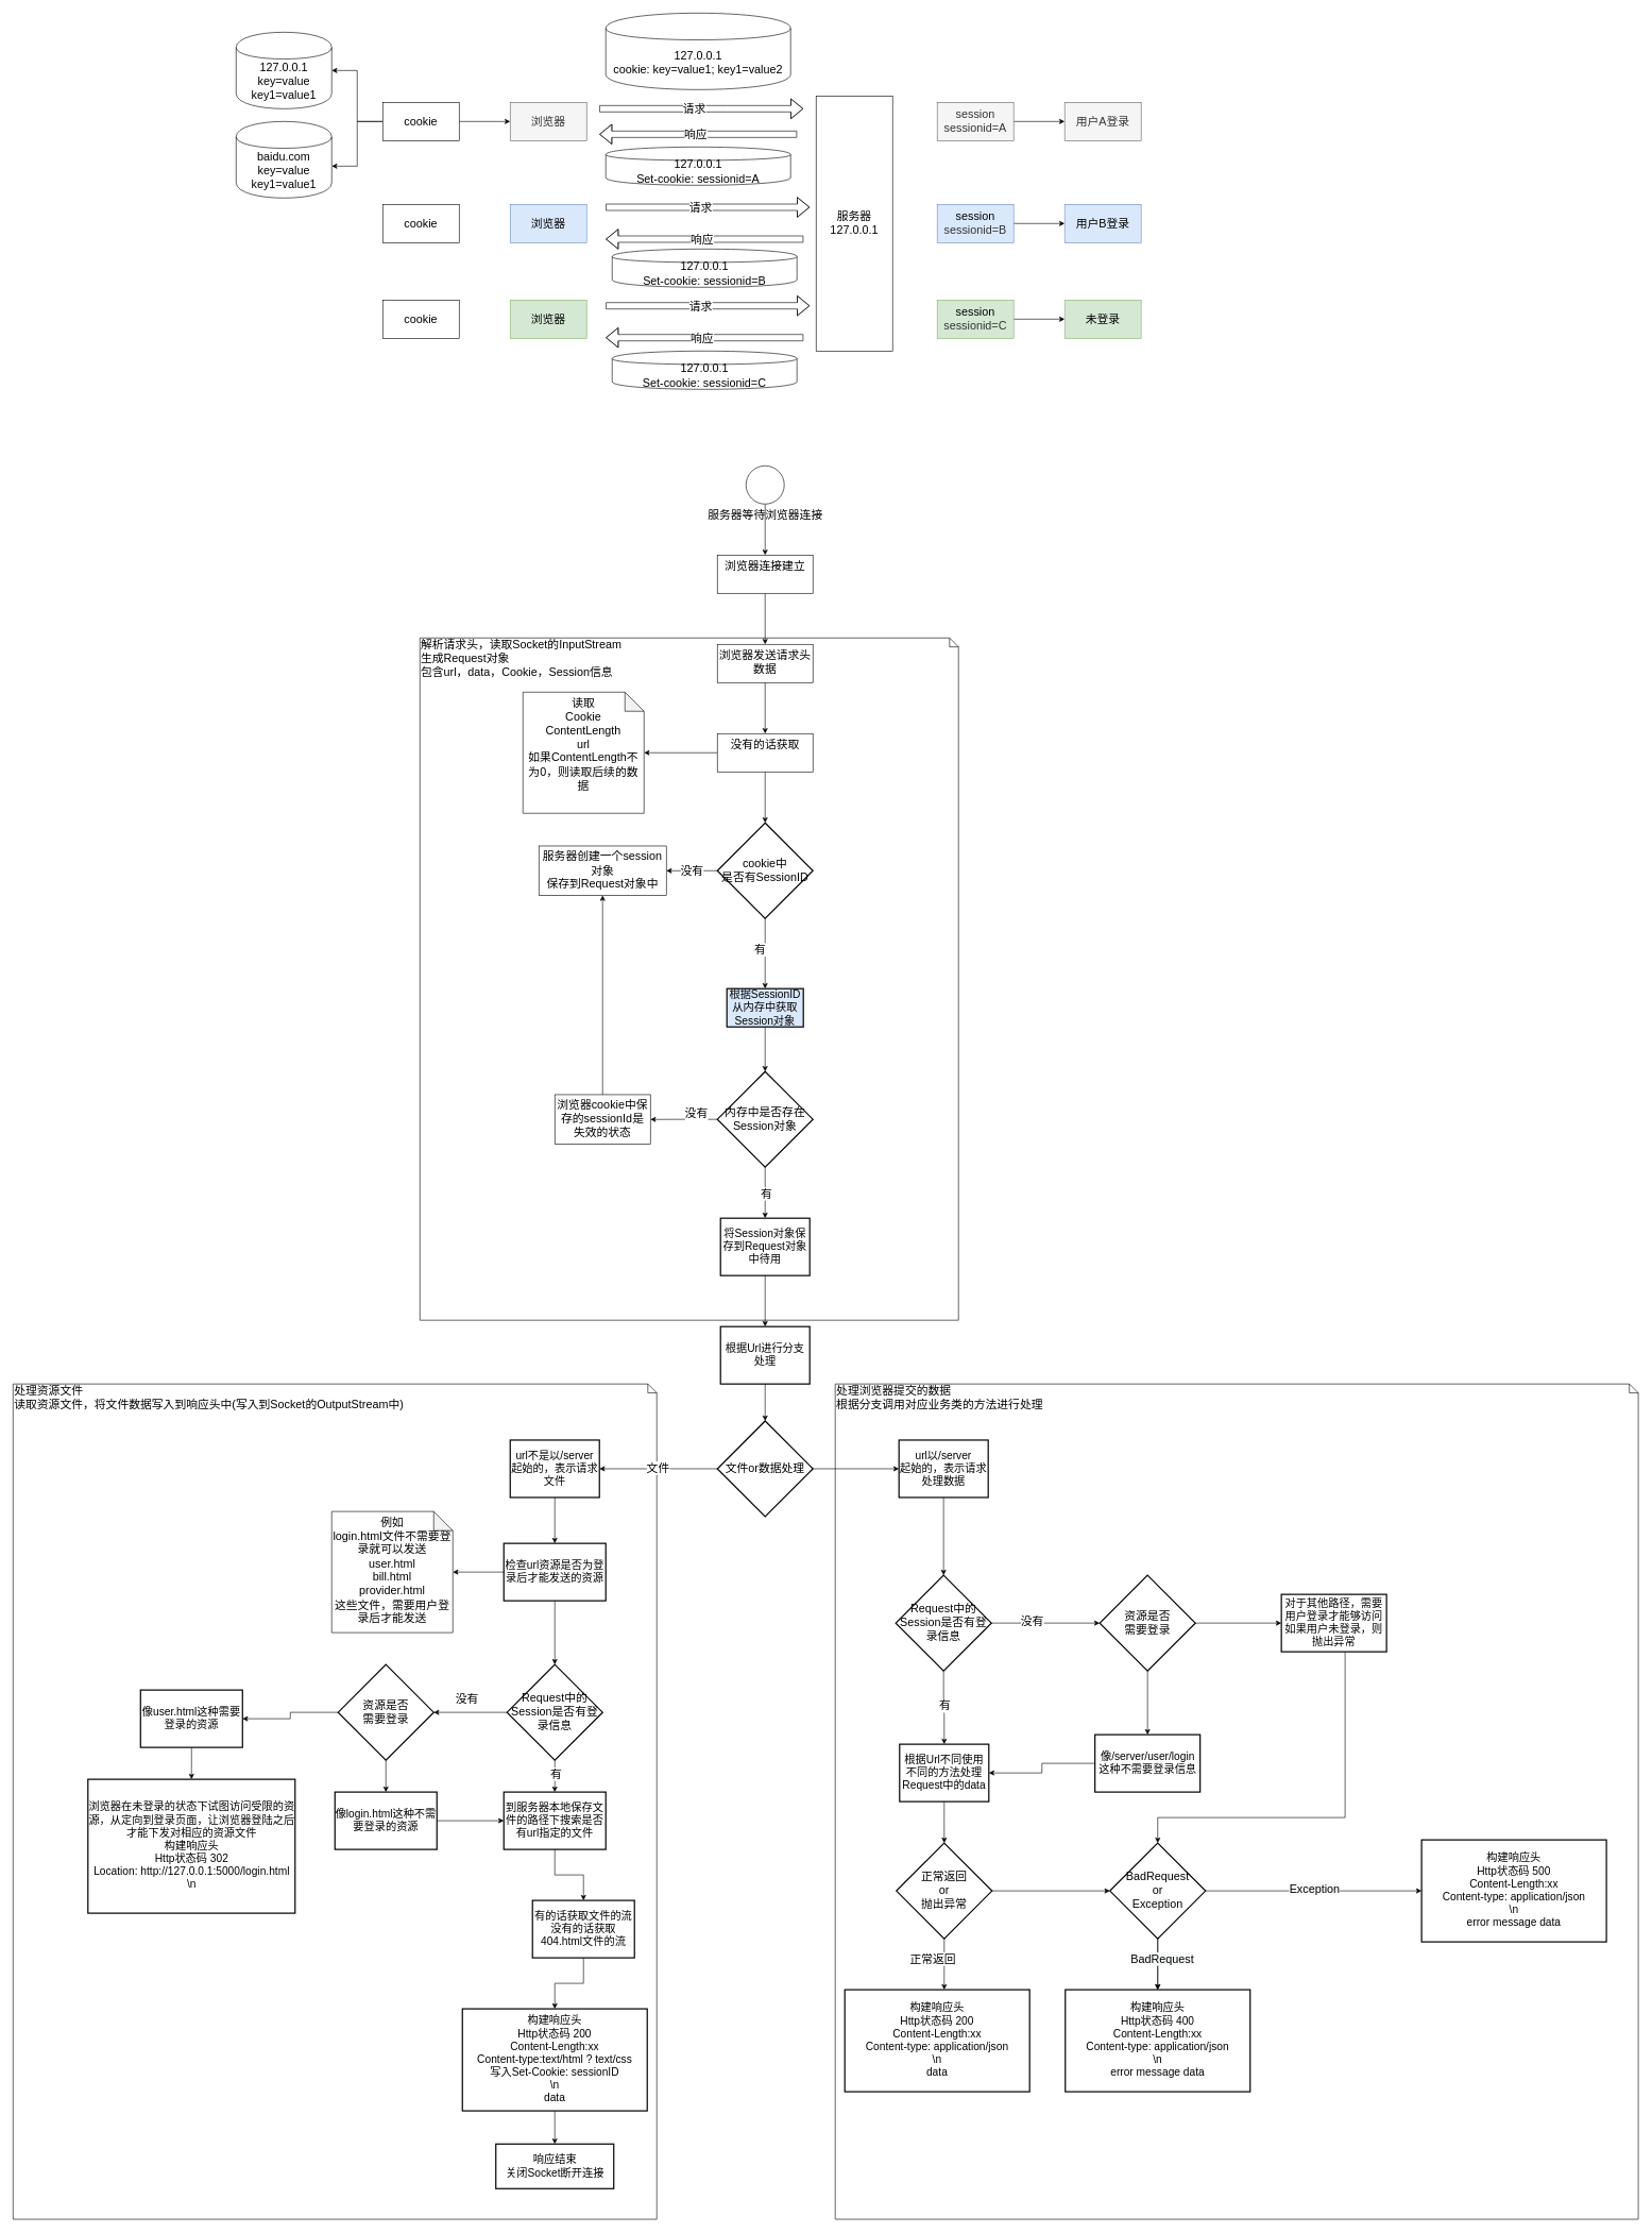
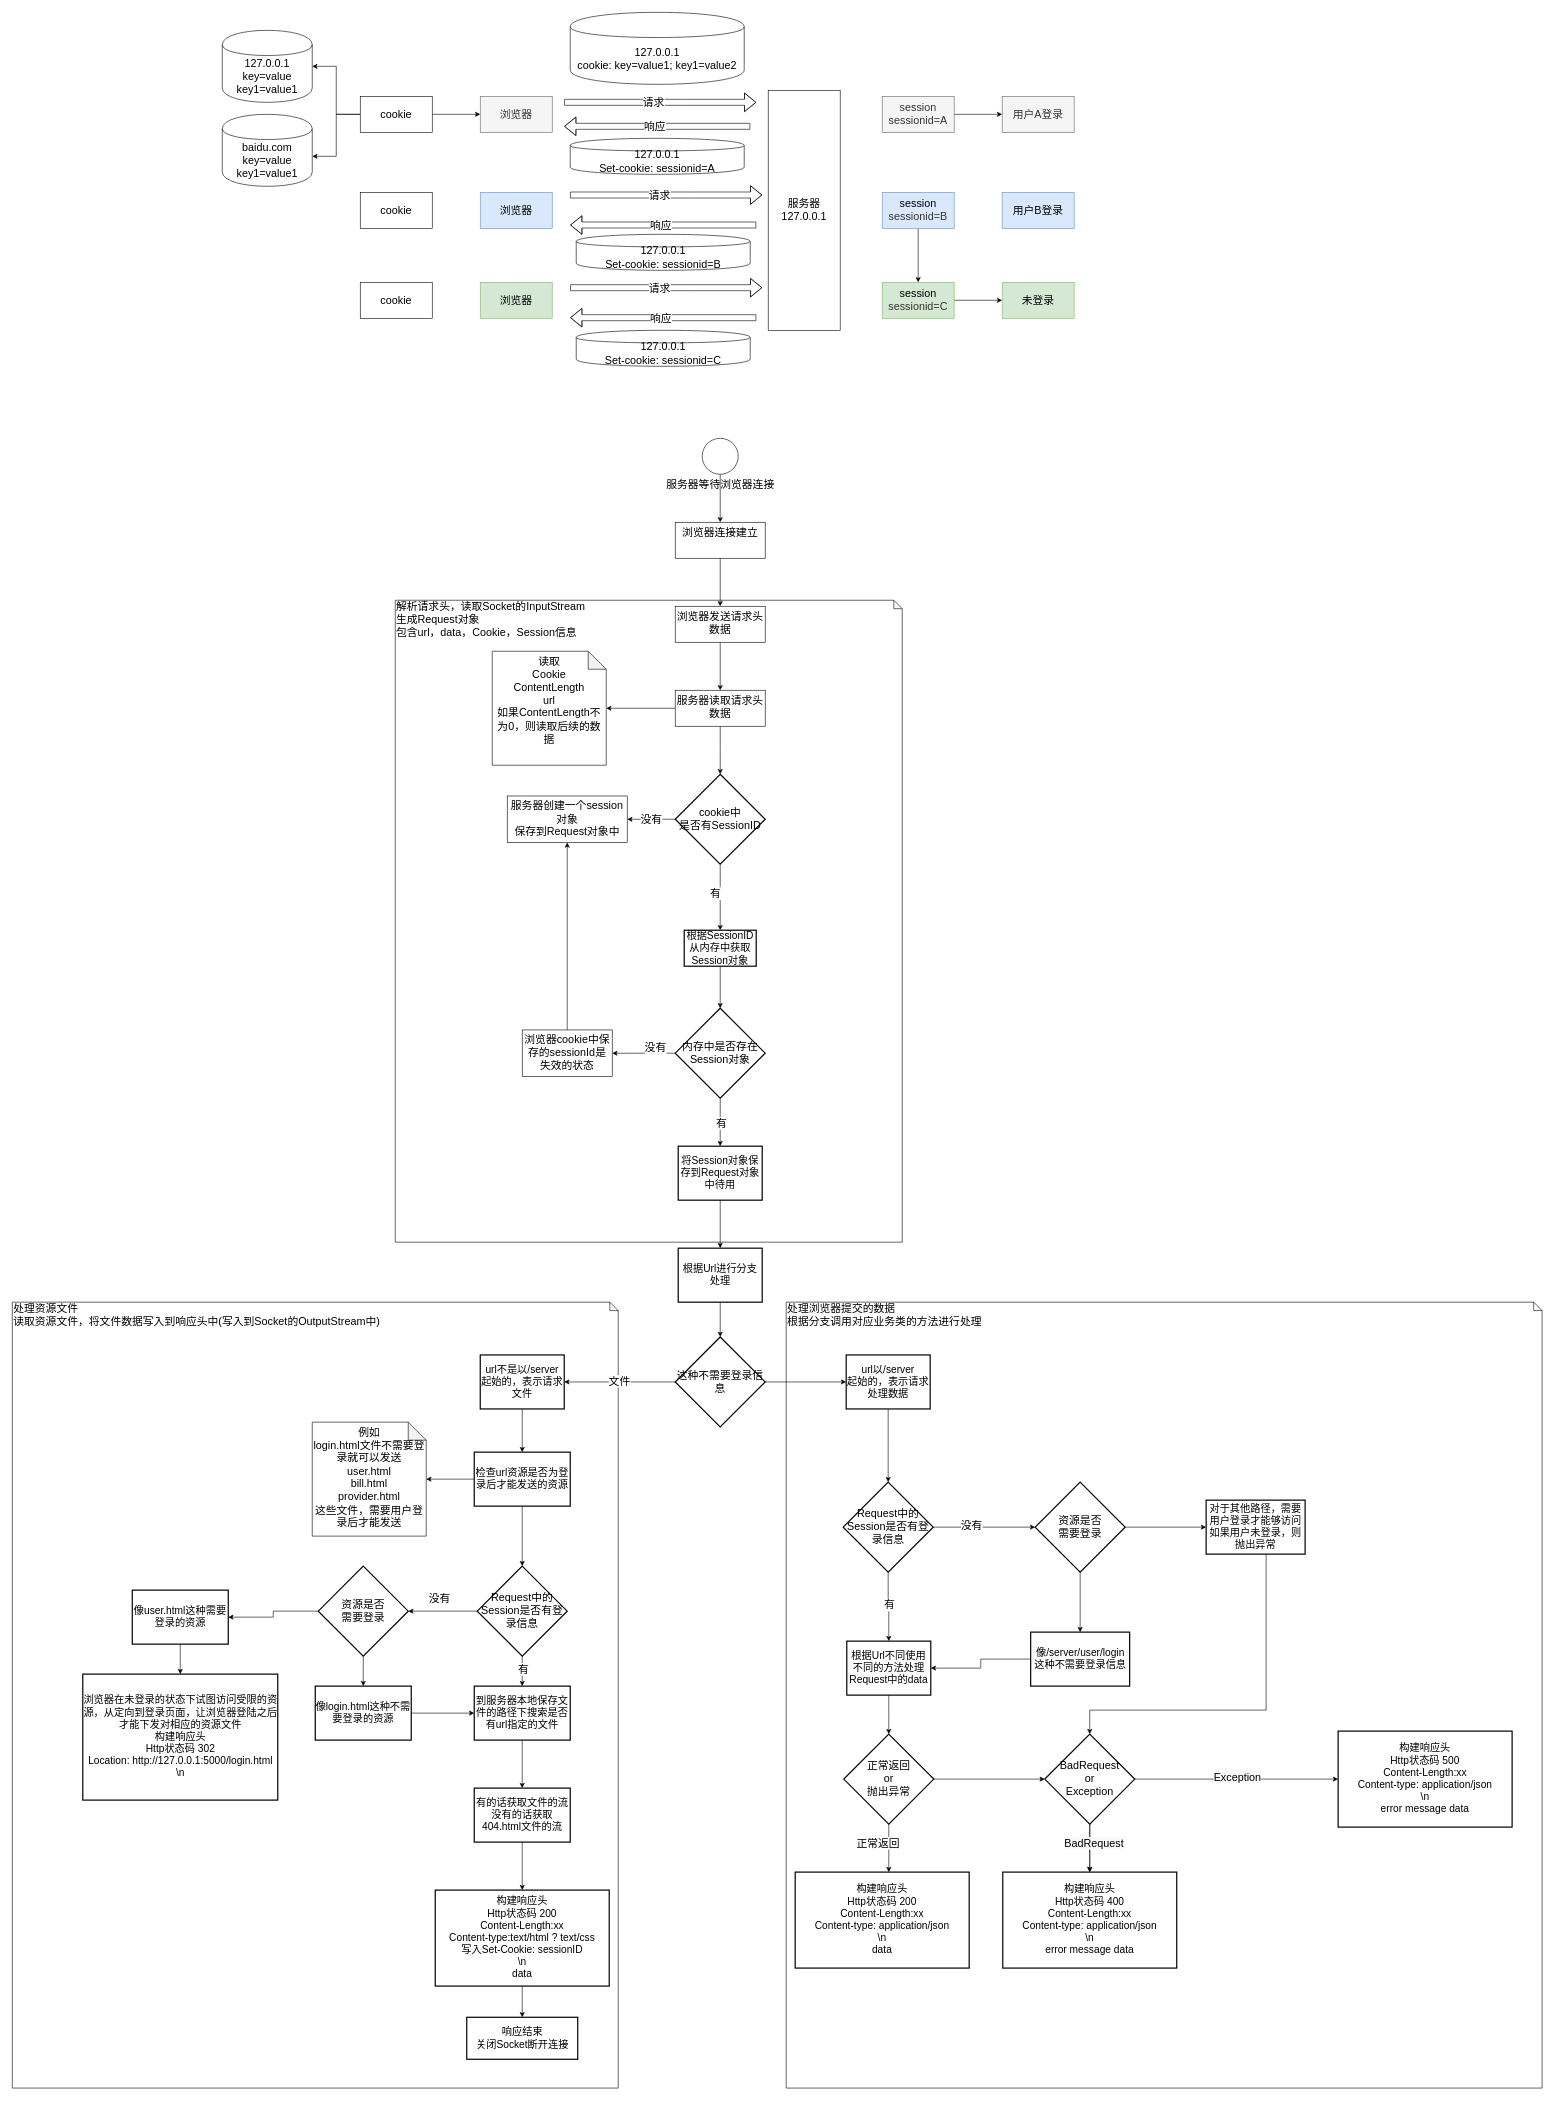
- <mxCell id="33" value="" style="edgeStyle=orthogonalEdgeStyle;rounded=0;orthogonalLoop=1;jettySize=auto;html=1;" parent="1" source="34" target="37" edge="1"><mxGeometry relative="1" as="geometry" /></mxCell>
+ <mxCell id="33" value="" style="edgeStyle=orthogonalEdgeStyle;rounded=0;orthogonalLoop=1;jettySize=auto;html=1;" parent="1" source="34" target="36" edge="1"><mxGeometry relative="1" as="geometry" /></mxCell>
- <mxCell id="50" value="&lt;font style=&quot;font-size: 18px&quot;&gt;没有的话获取&lt;/font&gt;" style="whiteSpace=wrap;html=1;verticalAlign=top;" parent="1" vertex="1"><mxGeometry x="1125" y="1150" width="150" height="60" as="geometry" /></mxCell>
+ <mxCell id="50" value="&lt;font style=&quot;font-size: 18px&quot;&gt;服务器读取请求头数据&lt;/font&gt;" style="whiteSpace=wrap;html=1;verticalAlign=top;" parent="1" vertex="1"><mxGeometry x="1125" y="1150" width="150" height="60" as="geometry" /></mxCell>
- <mxCell id="58" value="&lt;font style=&quot;font-size: 17px&quot;&gt;根据SessionID从内存中获取Session对象&lt;/font&gt;" style="whiteSpace=wrap;html=1;strokeWidth=2;fillColor=#dae8fc;" parent="1" vertex="1"><mxGeometry x="1140" y="1550" width="120" height="60" as="geometry" /></mxCell>
+ <mxCell id="58" value="&lt;font style=&quot;font-size: 17px&quot;&gt;根据SessionID从内存中获取Session对象&lt;/font&gt;" style="whiteSpace=wrap;html=1;strokeWidth=2;" parent="1" vertex="1"><mxGeometry x="1140" y="1550" width="120" height="60" as="geometry" /></mxCell>
- <mxCell id="73" value="&lt;span style=&quot;font-size: 18px&quot;&gt;文件or数据处理&lt;/span&gt;" style="strokeWidth=2;html=1;shape=mxgraph.flowchart.decision;whiteSpace=wrap;" parent="1" vertex="1"><mxGeometry x="1125" y="2228" width="150" height="150" as="geometry" /></mxCell>
+ <mxCell id="73" value="&lt;span style=&quot;font-size: 18px&quot;&gt;这种不需要登录信息&lt;/span&gt;" style="strokeWidth=2;html=1;shape=mxgraph.flowchart.decision;whiteSpace=wrap;" parent="1" vertex="1"><mxGeometry x="1125" y="2228" width="150" height="150" as="geometry" /></mxCell>
- <mxCell id="80" value="&lt;span style=&quot;font-size: 17px&quot;&gt;有的话获取文件的流&lt;br&gt;没有的话获取404.html文件的流&lt;br&gt;&lt;/span&gt;" style="whiteSpace=wrap;html=1;strokeWidth=2;" parent="1" vertex="1"><mxGeometry x="835" y="2980" width="160" height="90" as="geometry" /></mxCell>
+ <mxCell id="80" value="&lt;span style=&quot;font-size: 17px&quot;&gt;有的话获取文件的流&lt;br&gt;没有的话获取404.html文件的流&lt;br&gt;&lt;/span&gt;" style="whiteSpace=wrap;html=1;strokeWidth=2;" parent="1" vertex="1"><mxGeometry x="790" y="2980" width="160" height="90" as="geometry" /></mxCell>
